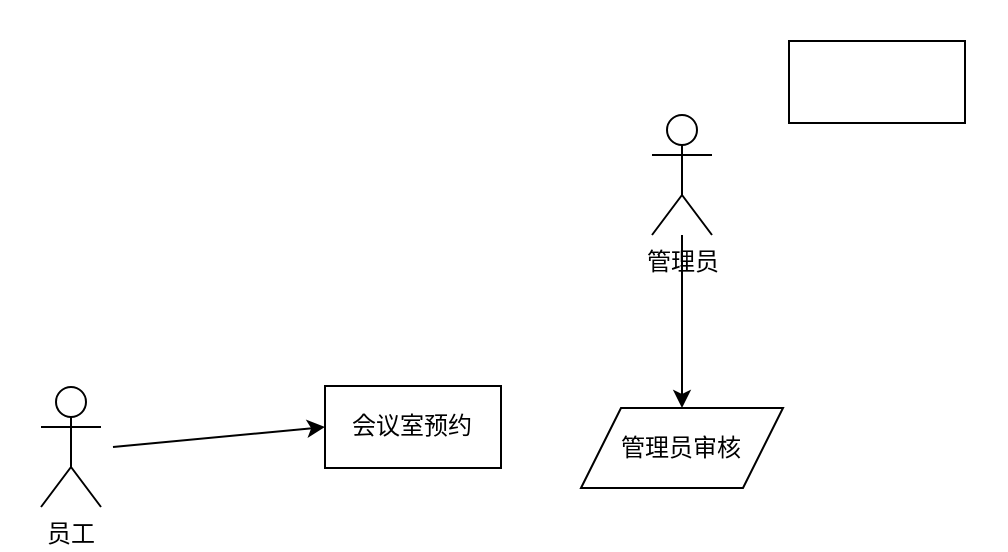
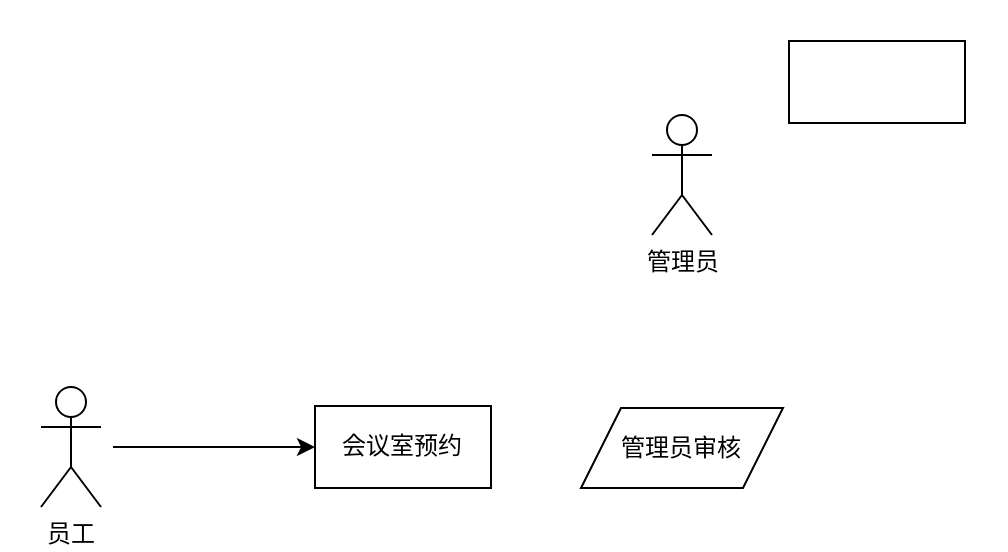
- <mxCell id="3" value="" style="edgeStyle=orthogonalEdgeStyle;rounded=0;orthogonalLoop=1;jettySize=auto;html=1;" edge="1" parent="1" source="4" target="8"><mxGeometry relative="1" as="geometry" /></mxCell>
- <mxCell id="5" value="会议室预约" style="rounded=0;whiteSpace=wrap;html=1;" vertex="1" parent="1"><mxGeometry x="162" y="192.5" width="88" height="41" as="geometry" /></mxCell>
+ <mxCell id="5" value="会议室预约" style="rounded=0;whiteSpace=wrap;html=1;" vertex="1" parent="1"><mxGeometry x="157" y="202.5" width="88" height="41" as="geometry" /></mxCell>
